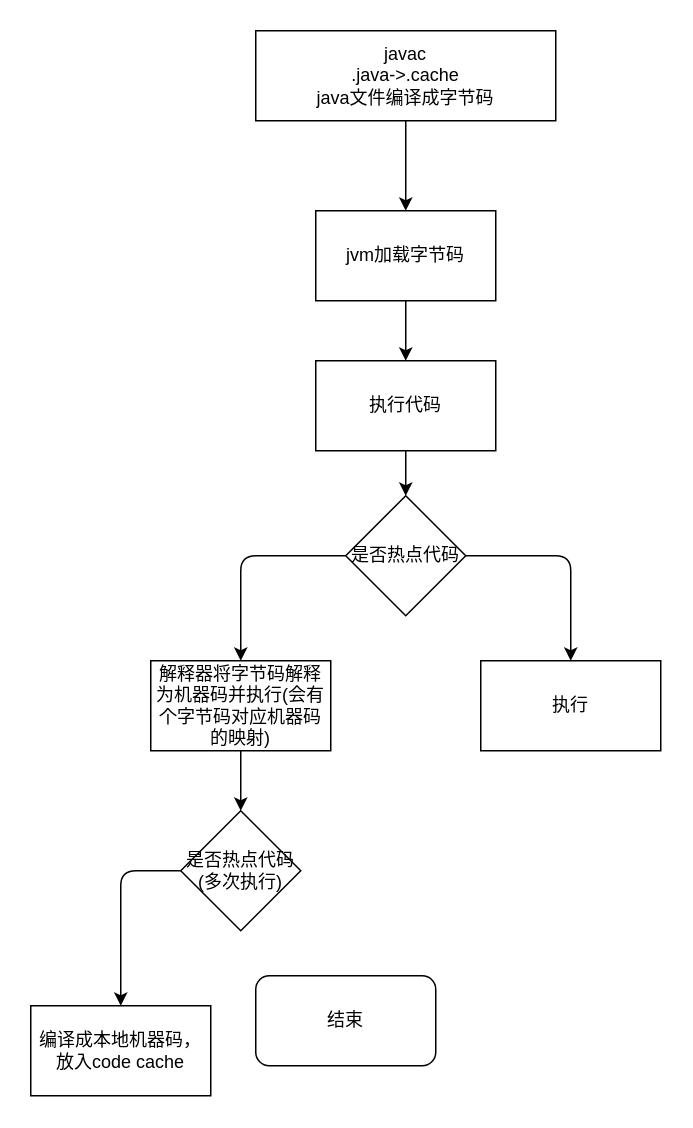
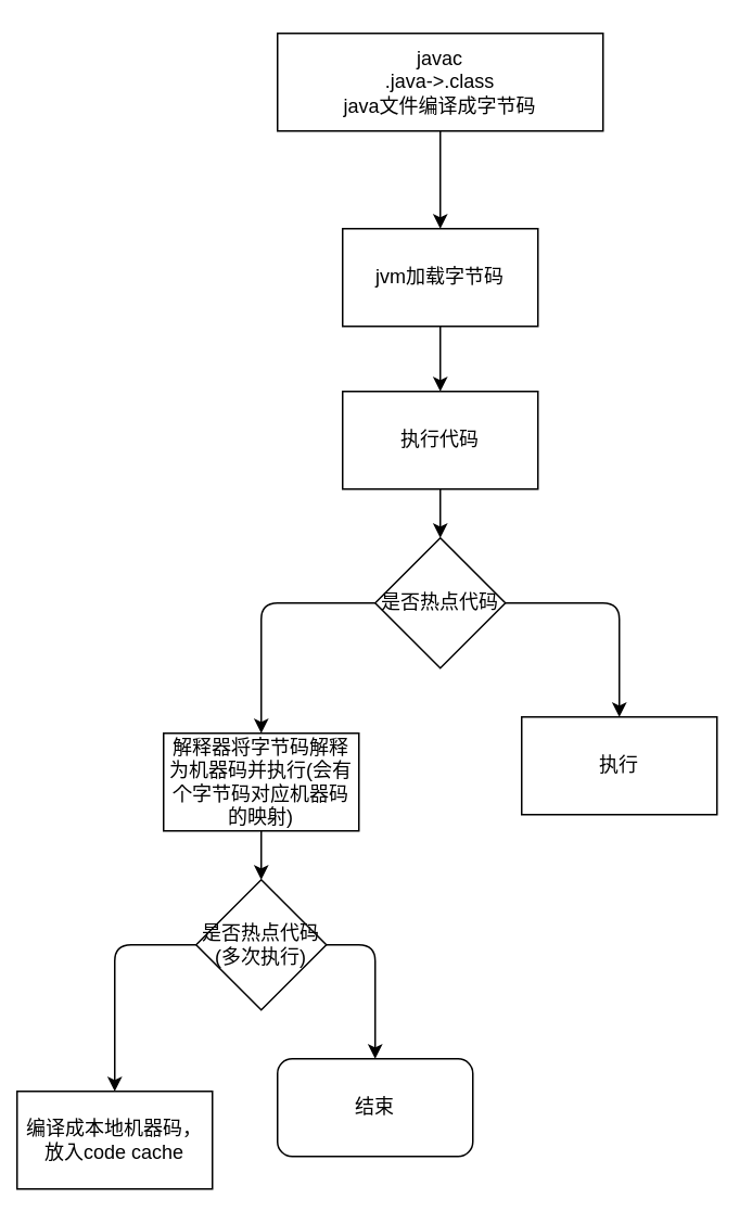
- <mxCell id="3" value="javac&lt;br&gt;.java-&amp;gt;.cache&lt;br&gt;java文件编译成字节码" style="rounded=0;whiteSpace=wrap;html=1;" vertex="1" parent="1"><mxGeometry x="170" y="20" width="200" height="60" as="geometry" /></mxCell>
+ <mxCell id="3" value="javac&lt;br&gt;.java-&amp;gt;.class&lt;br&gt;java文件编译成字节码" style="rounded=0;whiteSpace=wrap;html=1;" vertex="1" parent="1"><mxGeometry x="170" y="20" width="200" height="60" as="geometry" /></mxCell>
- <mxCell id="9" value="解释器将字节码解释为机器码并执行(会有个字节码对应机器码的映射)" style="rounded=0;whiteSpace=wrap;html=1;" vertex="1" parent="1"><mxGeometry x="100" y="440" width="120" height="60" as="geometry" /></mxCell>
+ <mxCell id="9" value="解释器将字节码解释为机器码并执行(会有个字节码对应机器码的映射)" style="rounded=0;whiteSpace=wrap;html=1;" vertex="1" parent="1"><mxGeometry x="100" y="450" width="120" height="60" as="geometry" /></mxCell>
+ <mxCell id="14" style="edgeStyle=orthogonalEdgeStyle;html=1;exitX=1;exitY=0.5;exitDx=0;exitDy=0;entryX=0.5;entryY=0;entryDx=0;entryDy=0;" edge="1" parent="1" source="16" target="17"><mxGeometry relative="1" as="geometry" /></mxCell>
- <mxCell id="18" value="编译成本地机器码，放入code cache" style="rounded=0;whiteSpace=wrap;html=1;" vertex="1" parent="1"><mxGeometry x="20" y="670" width="120" height="60" as="geometry" /></mxCell>
+ <mxCell id="18" value="编译成本地机器码，放入code cache" style="rounded=0;whiteSpace=wrap;html=1;" vertex="1" parent="1"><mxGeometry x="10" y="670" width="120" height="60" as="geometry" /></mxCell>
